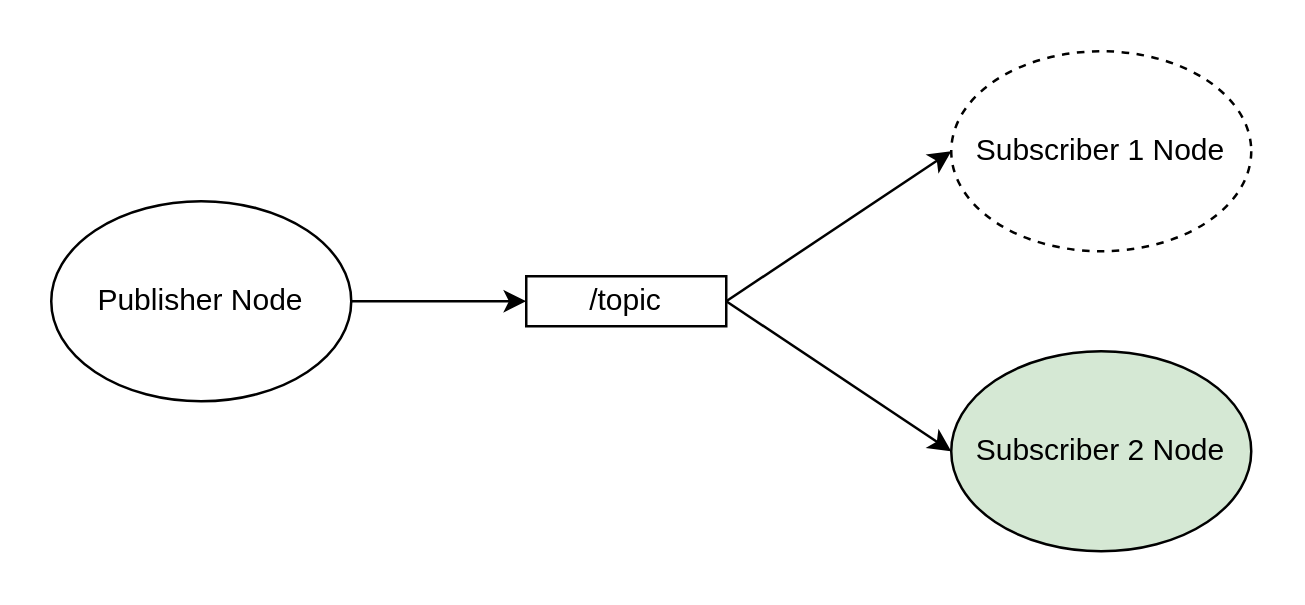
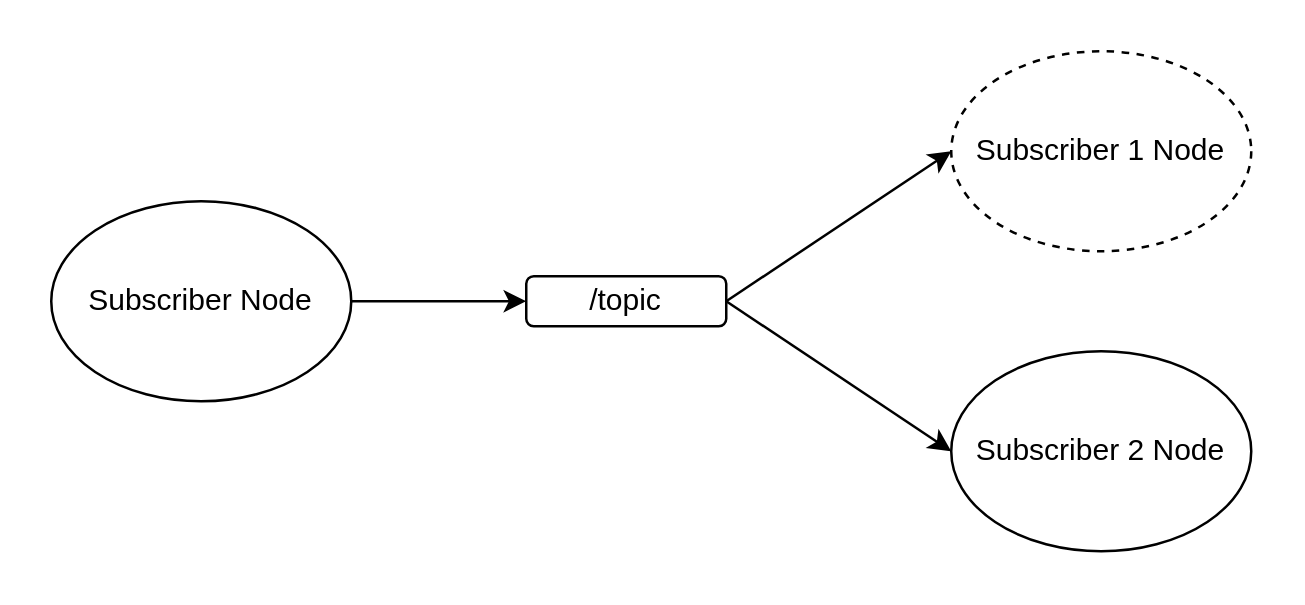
- <mxCell id="3" value="Publisher Node&lt;br&gt;" style="ellipse;whiteSpace=wrap;html=1;" vertex="1" parent="1"><mxGeometry x="20" y="80" width="120" height="80" as="geometry" /></mxCell>
+ <mxCell id="3" value="Subscriber Node&lt;br&gt;" style="ellipse;whiteSpace=wrap;html=1;" vertex="1" parent="1"><mxGeometry x="20" y="80" width="120" height="80" as="geometry" /></mxCell>
- <mxCell id="8" value="/topic" style="rounded=0;whiteSpace=wrap;html=1;" vertex="1" parent="1"><mxGeometry x="210" y="110" width="80" height="20" as="geometry" /></mxCell>
+ <mxCell id="8" value="/topic" style="whiteSpace=wrap;html=1;rounded=1;" vertex="1" parent="1"><mxGeometry x="210" y="110" width="80" height="20" as="geometry" /></mxCell>
- <mxCell id="5" value="Subscriber 2 Node" style="ellipse;whiteSpace=wrap;html=1;fillColor=#d5e8d4;" vertex="1" parent="1"><mxGeometry x="380" y="140" width="120" height="80" as="geometry" /></mxCell>
+ <mxCell id="5" value="Subscriber 2 Node" style="ellipse;whiteSpace=wrap;html=1;" vertex="1" parent="1"><mxGeometry x="380" y="140" width="120" height="80" as="geometry" /></mxCell>
